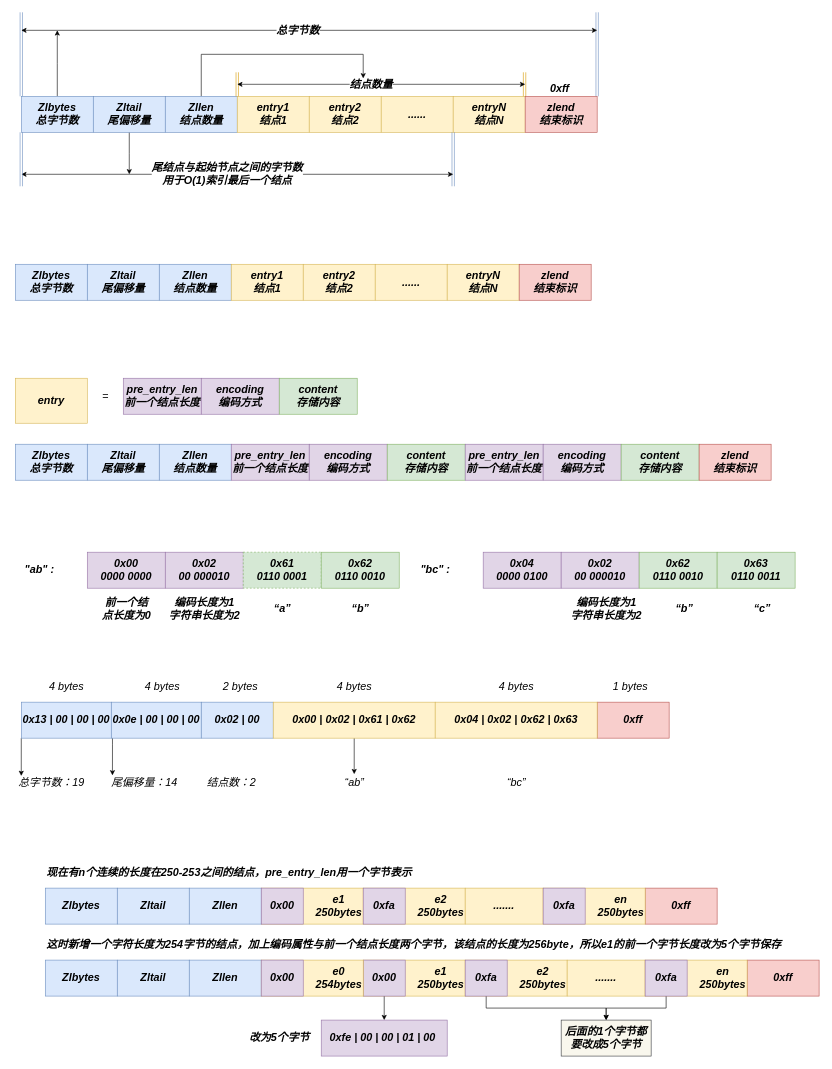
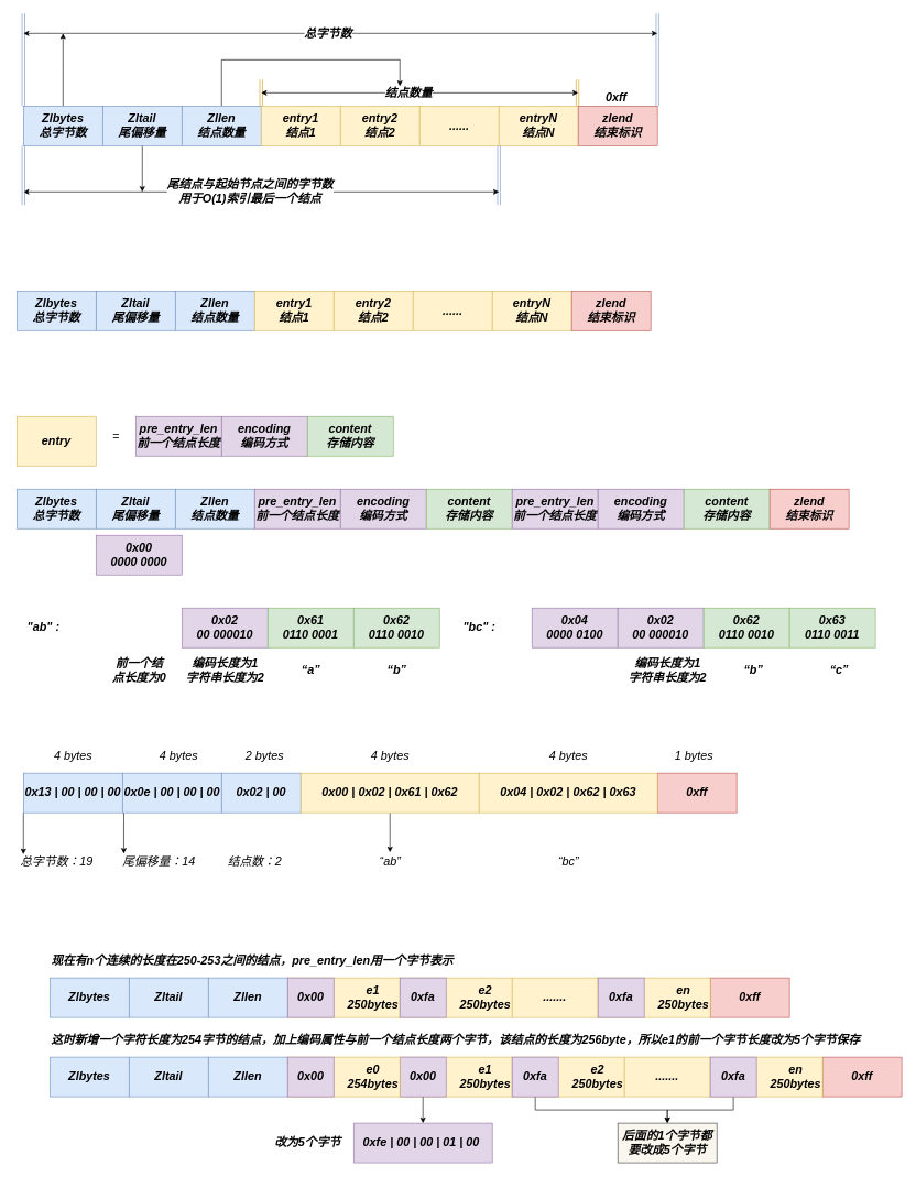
- <mxCell id="49" value="&lt;b&gt;&lt;i&gt;0x00&lt;br&gt;0000 0000&lt;br&gt;&lt;/i&gt;&lt;/b&gt;" style="rounded=0;whiteSpace=wrap;html=1;fontSize=18;fillColor=#e1d5e7;strokeColor=#9673a6;" vertex="1" parent="1"><mxGeometry x="145" y="920" width="130" height="60" as="geometry" /></mxCell>
+ <mxCell id="49" value="&lt;b&gt;&lt;i&gt;0x00&lt;br&gt;0000 0000&lt;br&gt;&lt;/i&gt;&lt;/b&gt;" style="rounded=0;whiteSpace=wrap;html=1;fontSize=18;fillColor=#e1d5e7;strokeColor=#9673a6;" vertex="1" parent="1"><mxGeometry x="145" y="810" width="130" height="60" as="geometry" /></mxCell>
- <mxCell id="51" value="&lt;b&gt;&lt;i&gt;0x61&lt;br&gt;0110 0001&lt;br&gt;&lt;/i&gt;&lt;/b&gt;" style="rounded=0;whiteSpace=wrap;html=1;fontSize=18;fillColor=#d5e8d4;strokeColor=#82b366;dashed=1;" vertex="1" parent="1"><mxGeometry x="405" y="920" width="130" height="60" as="geometry" /></mxCell>
+ <mxCell id="51" value="&lt;b&gt;&lt;i&gt;0x61&lt;br&gt;0110 0001&lt;br&gt;&lt;/i&gt;&lt;/b&gt;" style="rounded=0;whiteSpace=wrap;html=1;fontSize=18;fillColor=#d5e8d4;strokeColor=#82b366;" vertex="1" parent="1"><mxGeometry x="405" y="920" width="130" height="60" as="geometry" /></mxCell>
